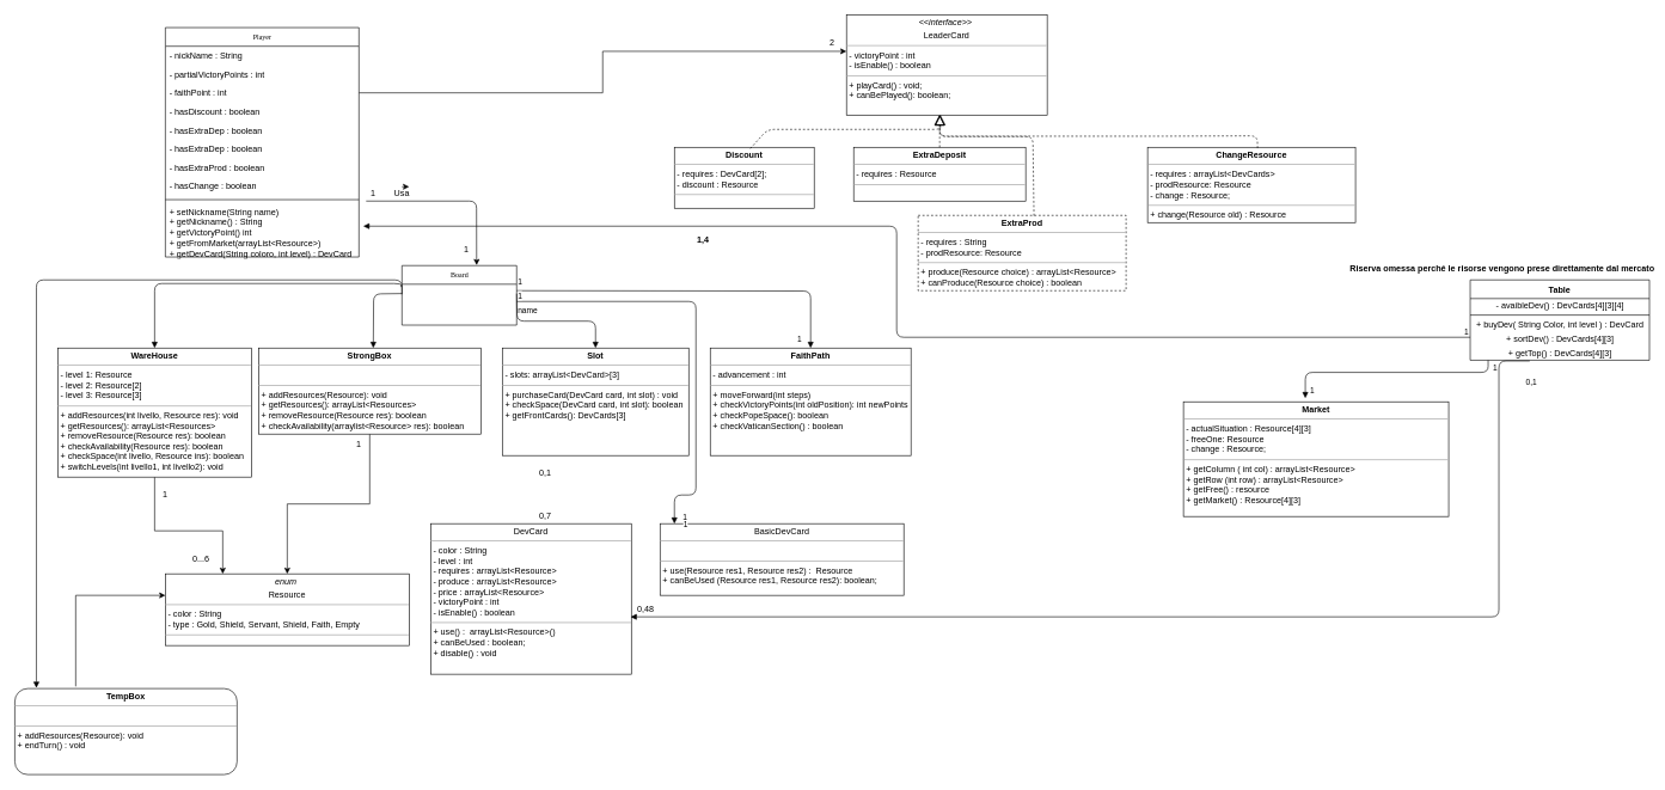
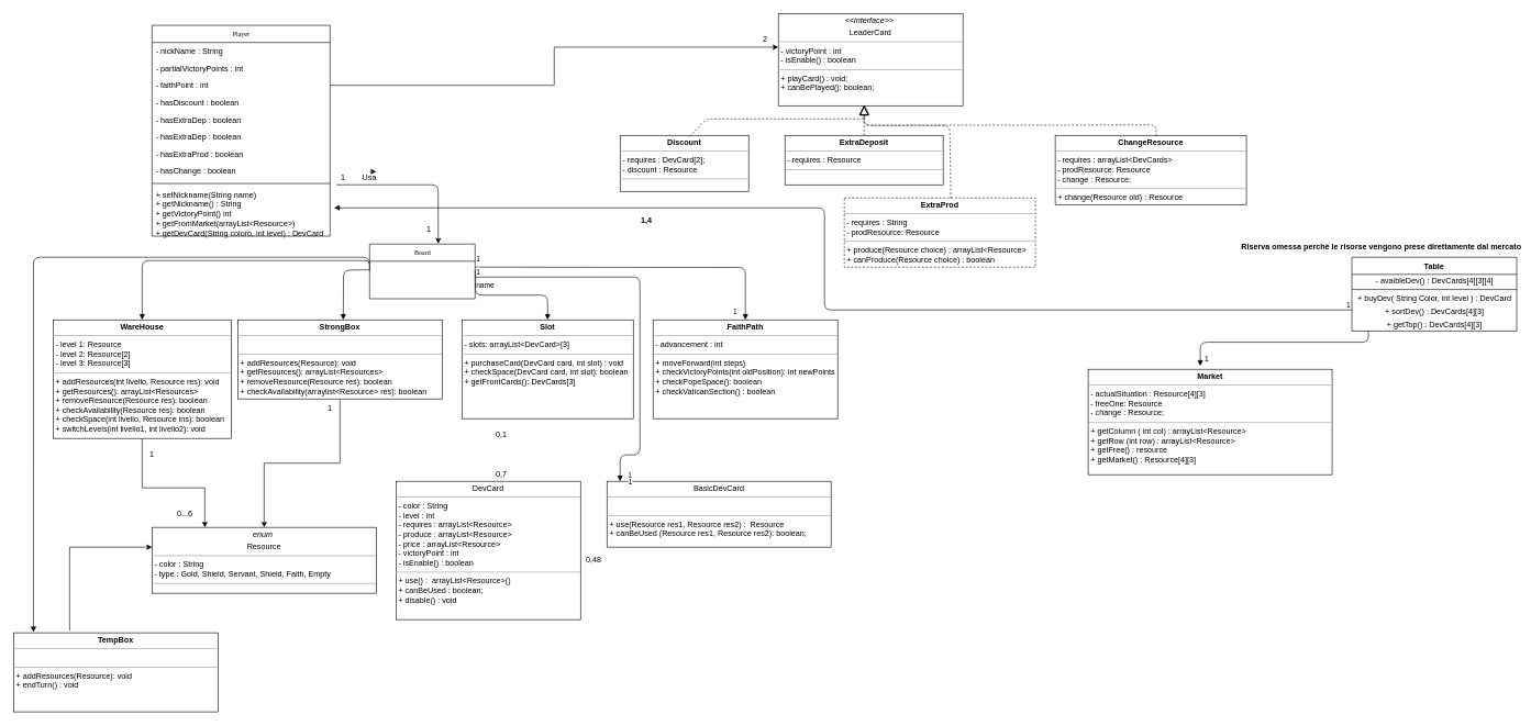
- <mxCell id="62" value="0,1" style="endArrow=block;endFill=1;html=1;edgeStyle=orthogonalEdgeStyle;align=left;verticalAlign=top;exitX=0.332;exitY=1.05;exitDx=0;exitDy=0;exitPerimeter=0;entryX=0.996;entryY=0.619;entryDx=0;entryDy=0;entryPerimeter=0;" parent="1" source="58" target="28" edge="1"><mxGeometry x="-0.991" y="17" relative="1" as="geometry"><mxPoint x="880" y="900" as="sourcePoint" /><mxPoint x="890" y="860" as="targetPoint" /><Array as="points"><mxPoint x="2090" y="503" /><mxPoint x="2090" y="860" /></Array><mxPoint as="offset" /></mxGeometry></mxCell>
- <mxCell id="63" value="1" style="edgeLabel;resizable=0;html=1;align=left;verticalAlign=bottom;" parent="62" connectable="0" vertex="1"><mxGeometry x="-1" relative="1" as="geometry"><mxPoint x="-53" y="17" as="offset" /></mxGeometry></mxCell>
- <mxCell id="69" value="&lt;p style=&quot;margin: 0px ; margin-top: 4px ; text-align: center&quot;&gt;&lt;b&gt;TempBox&lt;/b&gt;&lt;/p&gt;&lt;hr size=&quot;1&quot;&gt;&lt;p style=&quot;margin: 0px ; margin-left: 4px&quot;&gt;&lt;br&gt;&lt;/p&gt;&lt;hr size=&quot;1&quot;&gt;&lt;p style=&quot;margin: 0px ; margin-left: 4px&quot;&gt;+ addResources(Resource): void&lt;/p&gt;&lt;p style=&quot;margin: 0px ; margin-left: 4px&quot;&gt;+ endTurn() : void&lt;/p&gt;" style="verticalAlign=top;align=left;overflow=fill;fontSize=12;fontFamily=Helvetica;html=1;shadow=0;comic=0;labelBackgroundColor=none;strokeWidth=1;rounded=1;" parent="1" vertex="1"><mxGeometry y="960" width="310" height="120" as="geometry" x="20" /></mxCell>
+ <mxCell id="69" value="&lt;p style=&quot;margin: 0px ; margin-top: 4px ; text-align: center&quot;&gt;&lt;b&gt;TempBox&lt;/b&gt;&lt;/p&gt;&lt;hr size=&quot;1&quot;&gt;&lt;p style=&quot;margin: 0px ; margin-left: 4px&quot;&gt;&lt;br&gt;&lt;/p&gt;&lt;hr size=&quot;1&quot;&gt;&lt;p style=&quot;margin: 0px ; margin-left: 4px&quot;&gt;+ addResources(Resource): void&lt;/p&gt;&lt;p style=&quot;margin: 0px ; margin-left: 4px&quot;&gt;+ endTurn() : void&lt;/p&gt;" style="verticalAlign=top;align=left;overflow=fill;fontSize=12;fontFamily=Helvetica;html=1;rounded=0;shadow=0;comic=0;labelBackgroundColor=none;strokeWidth=1" parent="1" vertex="1"><mxGeometry y="960" width="310" height="120" as="geometry" x="20" /></mxCell>
